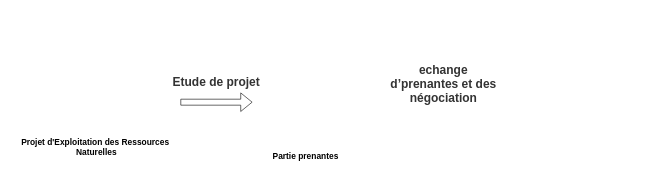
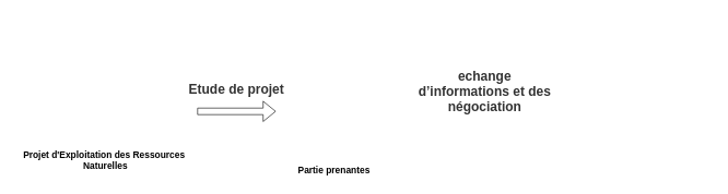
- <mxCell id="9" value="&lt;div&gt;&lt;font color=&quot;#333333&quot;&gt;&lt;span style=&quot;font-size: 20px;&quot;&gt;&lt;b&gt;echange&lt;/b&gt;&lt;/span&gt;&lt;/font&gt;&lt;/div&gt;&lt;div&gt;&lt;font color=&quot;#333333&quot;&gt;&lt;span style=&quot;font-size: 20px;&quot;&gt;&lt;b&gt;d’prenantes et des négociation&lt;/b&gt;&lt;/span&gt;&lt;/font&gt;&lt;/div&gt;" style="text;html=1;align=center;verticalAlign=middle;whiteSpace=wrap;rounded=0;" vertex="1" parent="1"><mxGeometry x="594" y="124" width="290" height="30" as="geometry" /></mxCell>
+ <mxCell id="9" value="&lt;div&gt;&lt;font color=&quot;#333333&quot;&gt;&lt;span style=&quot;font-size: 20px;&quot;&gt;&lt;b&gt;echange&lt;/b&gt;&lt;/span&gt;&lt;/font&gt;&lt;/div&gt;&lt;div&gt;&lt;font color=&quot;#333333&quot;&gt;&lt;span style=&quot;font-size: 20px;&quot;&gt;&lt;b&gt;d’informations et des négociation&lt;/b&gt;&lt;/span&gt;&lt;/font&gt;&lt;/div&gt;" style="text;html=1;align=center;verticalAlign=middle;whiteSpace=wrap;rounded=0;" vertex="1" parent="1"><mxGeometry x="594" y="124" width="290" height="30" as="geometry" /></mxCell>
